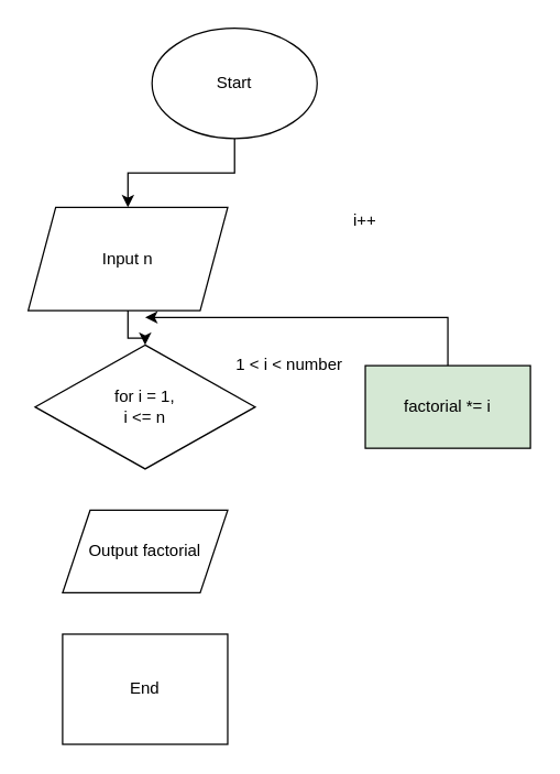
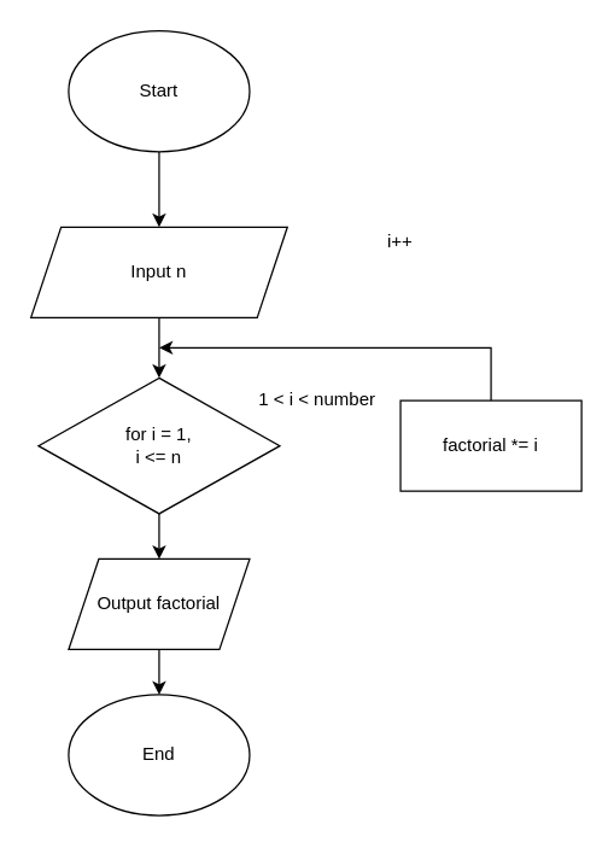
- <mxCell id="3" value="Start" style="ellipse;whiteSpace=wrap;html=1;" vertex="1" parent="1"><mxGeometry x="110" y="20" width="120" height="80" as="geometry" /></mxCell>
+ <mxCell id="3" value="Start" style="ellipse;whiteSpace=wrap;html=1;" vertex="1" parent="1"><mxGeometry x="45" y="20" width="120" height="80" as="geometry" /></mxCell>
- <mxCell id="5" value="Input n" style="shape=parallelogram;perimeter=parallelogramPerimeter;whiteSpace=wrap;html=1;fixedSize=1;" vertex="1" parent="1"><mxGeometry x="20" y="150" width="145" height="75" as="geometry" /></mxCell>
+ <mxCell id="5" value="Input n" style="shape=parallelogram;perimeter=parallelogramPerimeter;whiteSpace=wrap;html=1;fixedSize=1;" vertex="1" parent="1"><mxGeometry x="20" y="150" width="170" height="60" as="geometry" /></mxCell>
- <mxCell id="9" value="factorial *= i" style="rounded=0;whiteSpace=wrap;html=1;fillColor=#d5e8d4;" vertex="1" parent="1"><mxGeometry x="265" y="265" width="120" height="60" as="geometry" /></mxCell>
+ <mxCell id="9" value="factorial *= i" style="rounded=0;whiteSpace=wrap;html=1;" vertex="1" parent="1"><mxGeometry x="265" y="265" width="120" height="60" as="geometry" /></mxCell>
+ <mxCell id="6" value="" style="edgeStyle=orthogonalEdgeStyle;rounded=0;orthogonalLoop=1;jettySize=auto;html=1;" edge="1" parent="1" source="7" target="13"><mxGeometry relative="1" as="geometry" /></mxCell>
+ <mxCell id="12" value="" style="edgeStyle=orthogonalEdgeStyle;rounded=0;orthogonalLoop=1;jettySize=auto;html=1;" edge="1" parent="1" source="13" target="14"><mxGeometry relative="1" as="geometry" /></mxCell>
- <mxCell id="14" value="End" style="whiteSpace=wrap;html=1;rounded=0;" vertex="1" parent="1"><mxGeometry x="45" y="460" width="120" height="80" as="geometry" /></mxCell>
+ <mxCell id="14" value="End" style="ellipse;whiteSpace=wrap;html=1;" vertex="1" parent="1"><mxGeometry x="45" y="460" width="120" height="80" as="geometry" /></mxCell>
